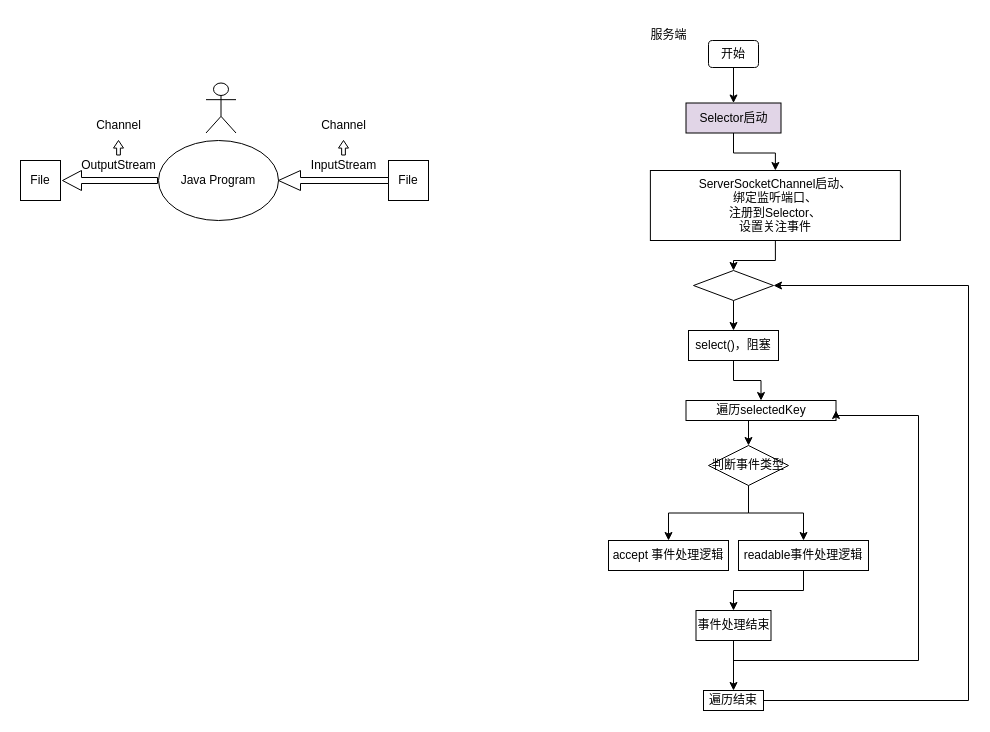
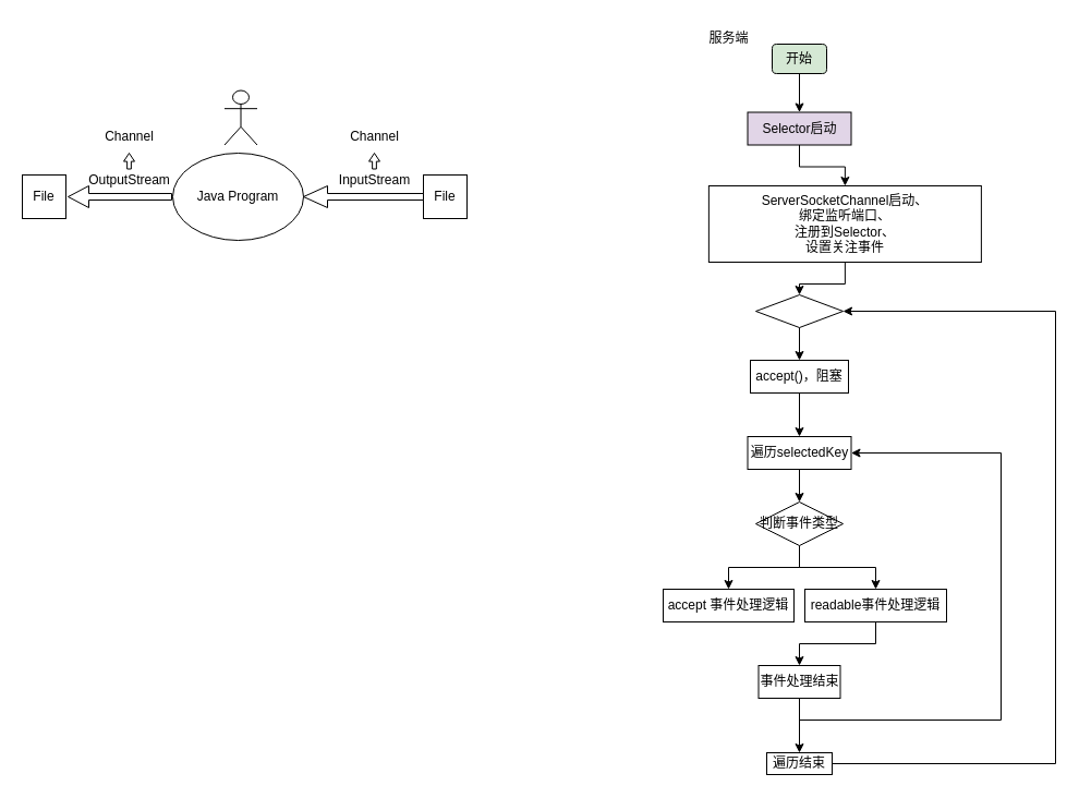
- <mxCell id="17" value="开始" style="rounded=1;whiteSpace=wrap;html=1;" parent="14" vertex="1"><mxGeometry x="100" y="20" width="50" height="27" as="geometry" /></mxCell>
+ <mxCell id="17" value="开始" style="rounded=1;whiteSpace=wrap;html=1;fillColor=#d5e8d4;" parent="14" vertex="1"><mxGeometry x="100" y="20" width="50" height="27" as="geometry" /></mxCell>
- <mxCell id="25" value="select()，阻塞" style="rounded=0;whiteSpace=wrap;html=1;" vertex="1" parent="14"><mxGeometry x="80" y="310" width="90" height="30" as="geometry" /></mxCell>
+ <mxCell id="25" value="accept()，阻塞" style="rounded=0;whiteSpace=wrap;html=1;" vertex="1" parent="14"><mxGeometry x="80" y="310" width="90" height="30" as="geometry" /></mxCell>
- <mxCell id="27" value="遍历selectedKey" style="rounded=0;whiteSpace=wrap;html=1;" vertex="1" parent="14"><mxGeometry x="77.5" y="380" width="150" height="20" as="geometry" /></mxCell>
+ <mxCell id="27" value="遍历selectedKey" style="rounded=0;whiteSpace=wrap;html=1;" vertex="1" parent="14"><mxGeometry x="77.5" y="380" width="95" height="30" as="geometry" /></mxCell>
- <mxCell id="30" value="判断事件类型" style="rhombus;whiteSpace=wrap;html=1;" vertex="1" parent="14"><mxGeometry x="100" y="425" width="80" height="40" as="geometry" /></mxCell>
+ <mxCell id="30" value="判断事件类型" style="rhombus;whiteSpace=wrap;html=1;" vertex="1" parent="14"><mxGeometry x="85" y="440" width="80" height="40" as="geometry" /></mxCell>
